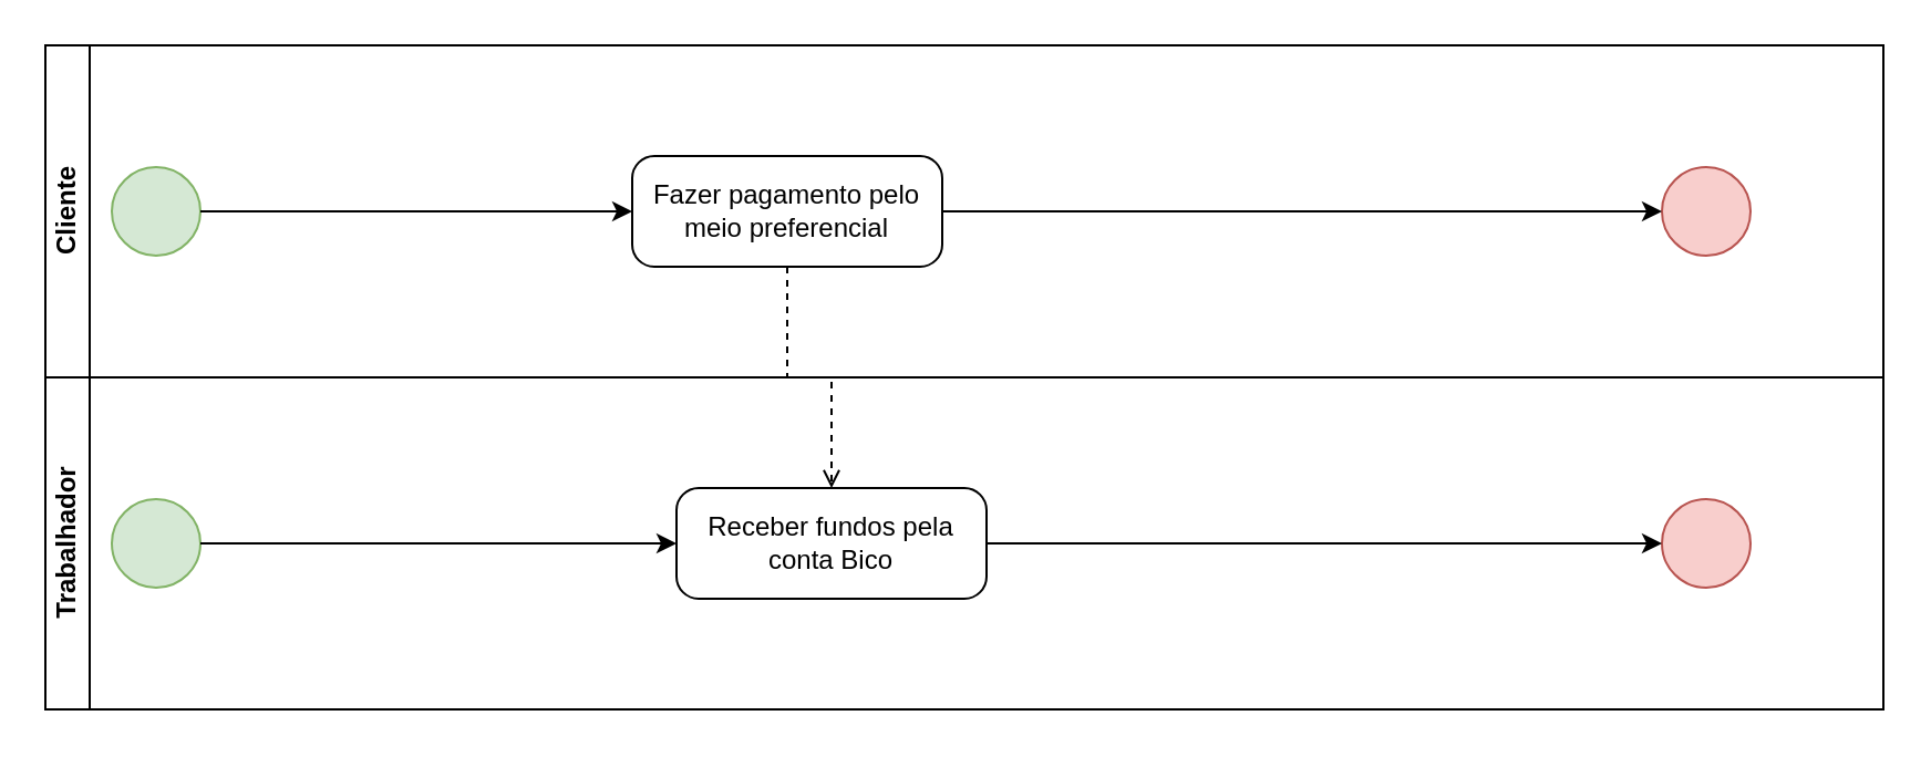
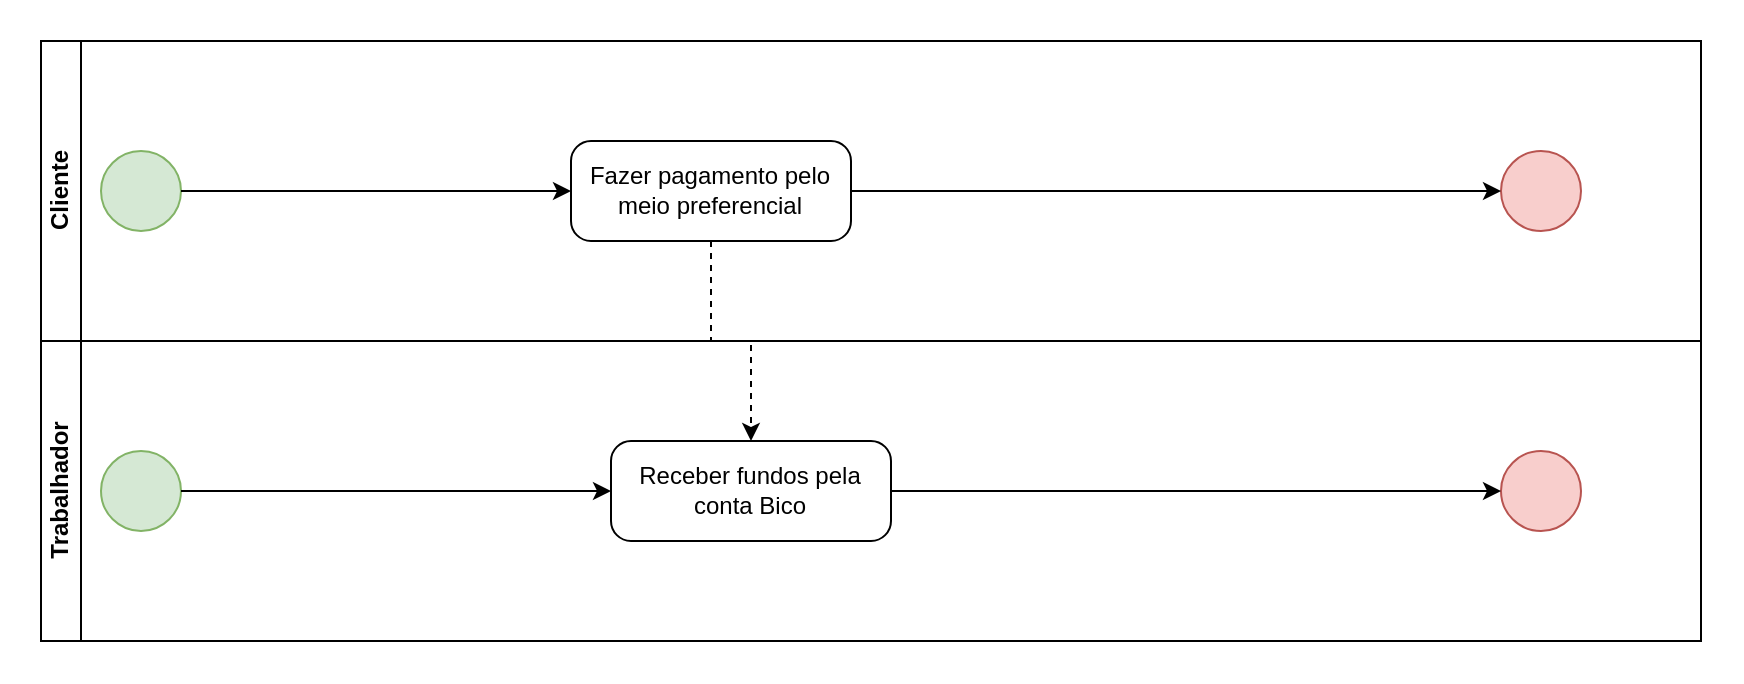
- <mxCell id="14" style="edgeStyle=orthogonalEdgeStyle;rounded=0;orthogonalLoop=1;jettySize=auto;html=1;entryX=0.5;entryY=0;entryDx=0;entryDy=0;entryPerimeter=0;dashed=1;endArrow=open;" edge="1" parent="1" source="6" target="11"><mxGeometry relative="1" as="geometry" /></mxCell>
+ <mxCell id="14" style="edgeStyle=orthogonalEdgeStyle;rounded=0;orthogonalLoop=1;jettySize=auto;html=1;entryX=0.5;entryY=0;entryDx=0;entryDy=0;entryPerimeter=0;dashed=1;" edge="1" parent="1" source="6" target="11"><mxGeometry relative="1" as="geometry" /></mxCell>
